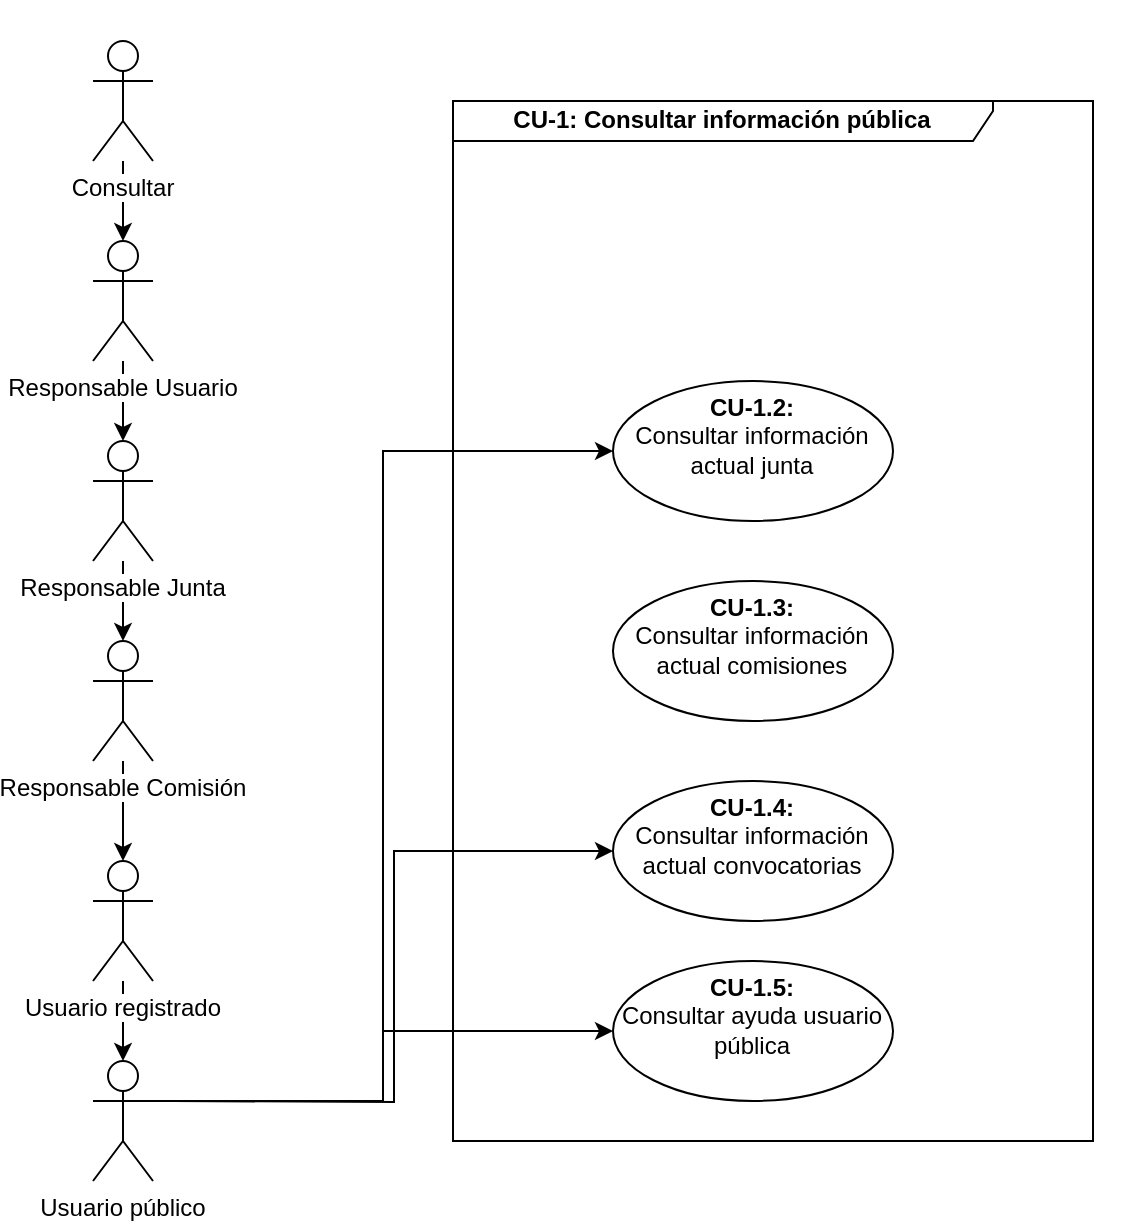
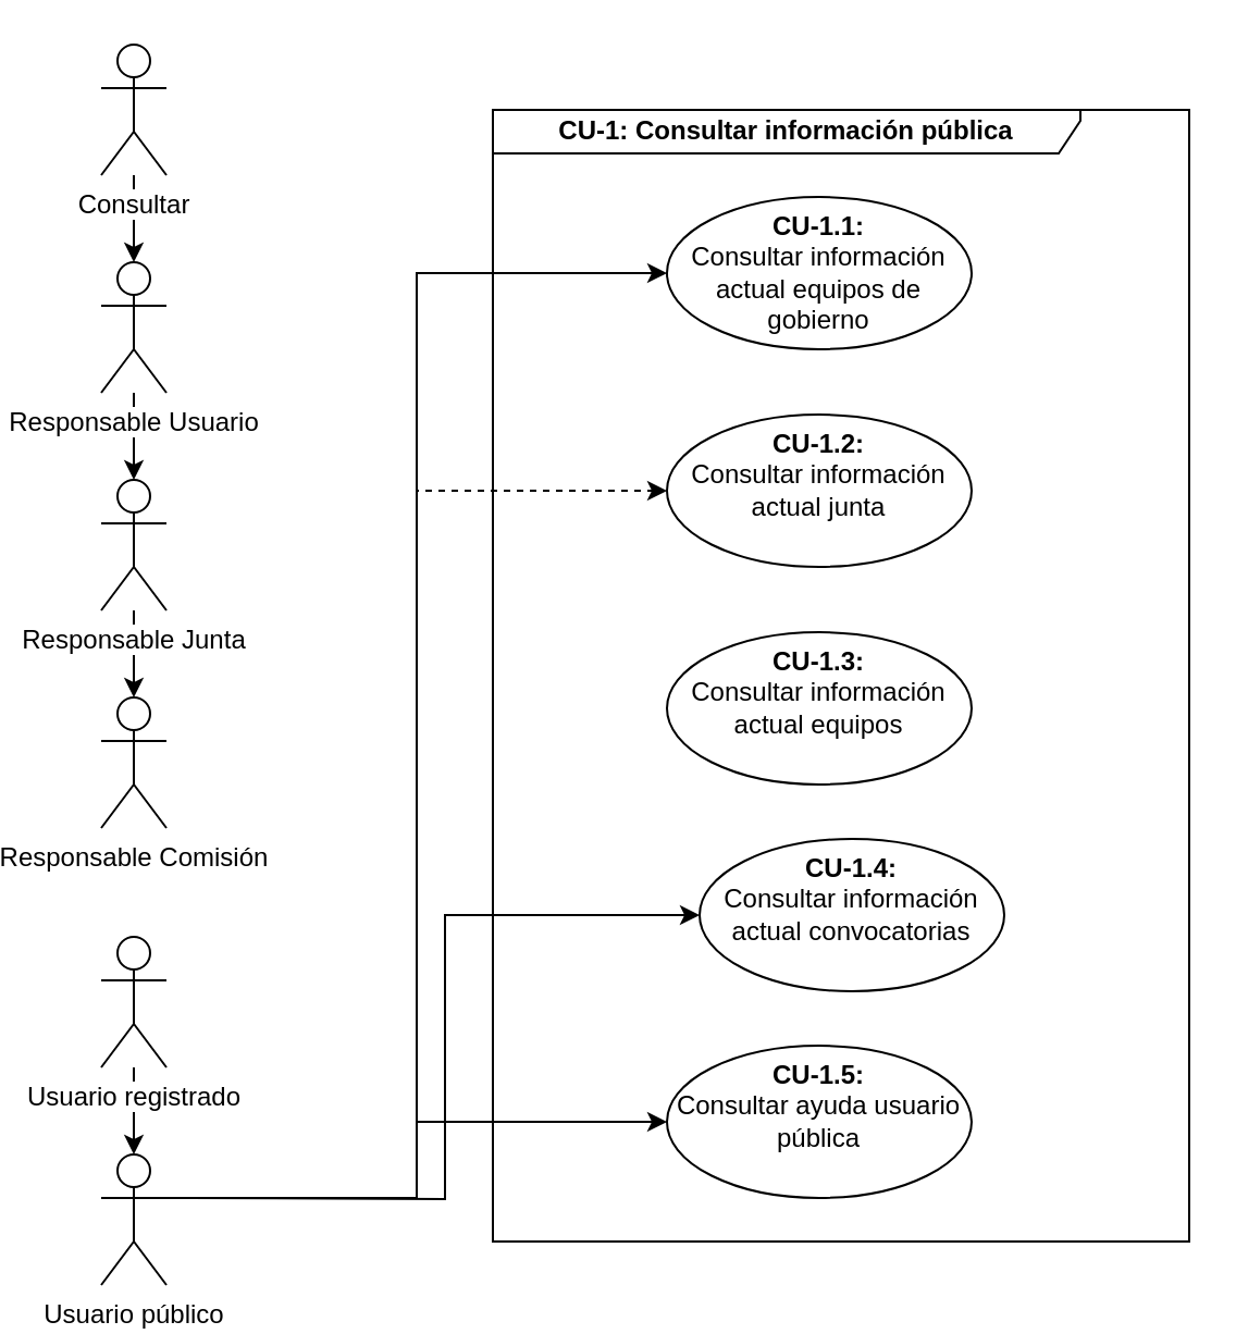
+ <mxCell id="4" style="edgeStyle=orthogonalEdgeStyle;rounded=0;orthogonalLoop=1;jettySize=auto;html=1;exitX=1;exitY=0.333;exitDx=0;exitDy=0;exitPerimeter=0;entryX=0;entryY=0.5;entryDx=0;entryDy=0;" parent="1" source="22" target="7" edge="1"><mxGeometry relative="1" as="geometry"><mxPoint x="45" y="200" as="sourcePoint" /></mxGeometry></mxCell>
+ <mxCell id="7" value="&lt;b&gt;CU-1.1: &lt;br&gt;&lt;/b&gt;Consultar información actual equipos de gobierno" style="ellipse;whiteSpace=wrap;html=1;verticalAlign=top;" parent="1" vertex="1"><mxGeometry x="280" y="90" width="140" height="70" as="geometry" /></mxCell>
- <mxCell id="2" style="edgeStyle=orthogonalEdgeStyle;rounded=0;orthogonalLoop=1;jettySize=auto;html=1;exitX=1;exitY=0.333;exitDx=0;exitDy=0;exitPerimeter=0;entryX=0;entryY=0.5;entryDx=0;entryDy=0;" parent="1" source="22" target="8" edge="1"><mxGeometry relative="1" as="geometry"><mxPoint x="45" y="200" as="sourcePoint" /></mxGeometry></mxCell>
+ <mxCell id="2" style="edgeStyle=orthogonalEdgeStyle;rounded=0;orthogonalLoop=1;jettySize=auto;html=1;exitX=1;exitY=0.333;exitDx=0;exitDy=0;exitPerimeter=0;entryX=0;entryY=0.5;entryDx=0;entryDy=0;dashed=1;" parent="1" source="22" target="8" edge="1"><mxGeometry relative="1" as="geometry"><mxPoint x="45" y="200" as="sourcePoint" /></mxGeometry></mxCell>
- <mxCell id="9" value="&lt;b&gt;CU-1.3: &lt;br&gt;&lt;/b&gt;Consultar información actual comisiones" style="ellipse;whiteSpace=wrap;html=1;verticalAlign=top;" parent="1" vertex="1"><mxGeometry x="280" y="290" width="140" height="70" as="geometry" /></mxCell>
+ <mxCell id="9" value="&lt;b&gt;CU-1.3: &lt;br&gt;&lt;/b&gt;Consultar información actual equipos" style="ellipse;whiteSpace=wrap;html=1;verticalAlign=top;" parent="1" vertex="1"><mxGeometry x="280" y="290" width="140" height="70" as="geometry" /></mxCell>
- <mxCell id="17" value="" style="edgeStyle=orthogonalEdgeStyle;rounded=0;orthogonalLoop=1;jettySize=auto;html=1;" edge="1" parent="1" source="18" target="21"><mxGeometry relative="1" as="geometry" /></mxCell>
- <mxCell id="10" value="&lt;b&gt;CU-1.4: &lt;br&gt;&lt;/b&gt;Consultar información actual convocatorias" style="ellipse;whiteSpace=wrap;html=1;verticalAlign=top;" parent="1" vertex="1"><mxGeometry x="280" y="390" width="140" height="70" as="geometry" /></mxCell>
+ <mxCell id="10" value="&lt;b&gt;CU-1.4: &lt;br&gt;&lt;/b&gt;Consultar información actual convocatorias" style="ellipse;whiteSpace=wrap;html=1;verticalAlign=top;" parent="1" vertex="1"><mxGeometry x="295" y="385" width="140" height="70" as="geometry" /></mxCell>
